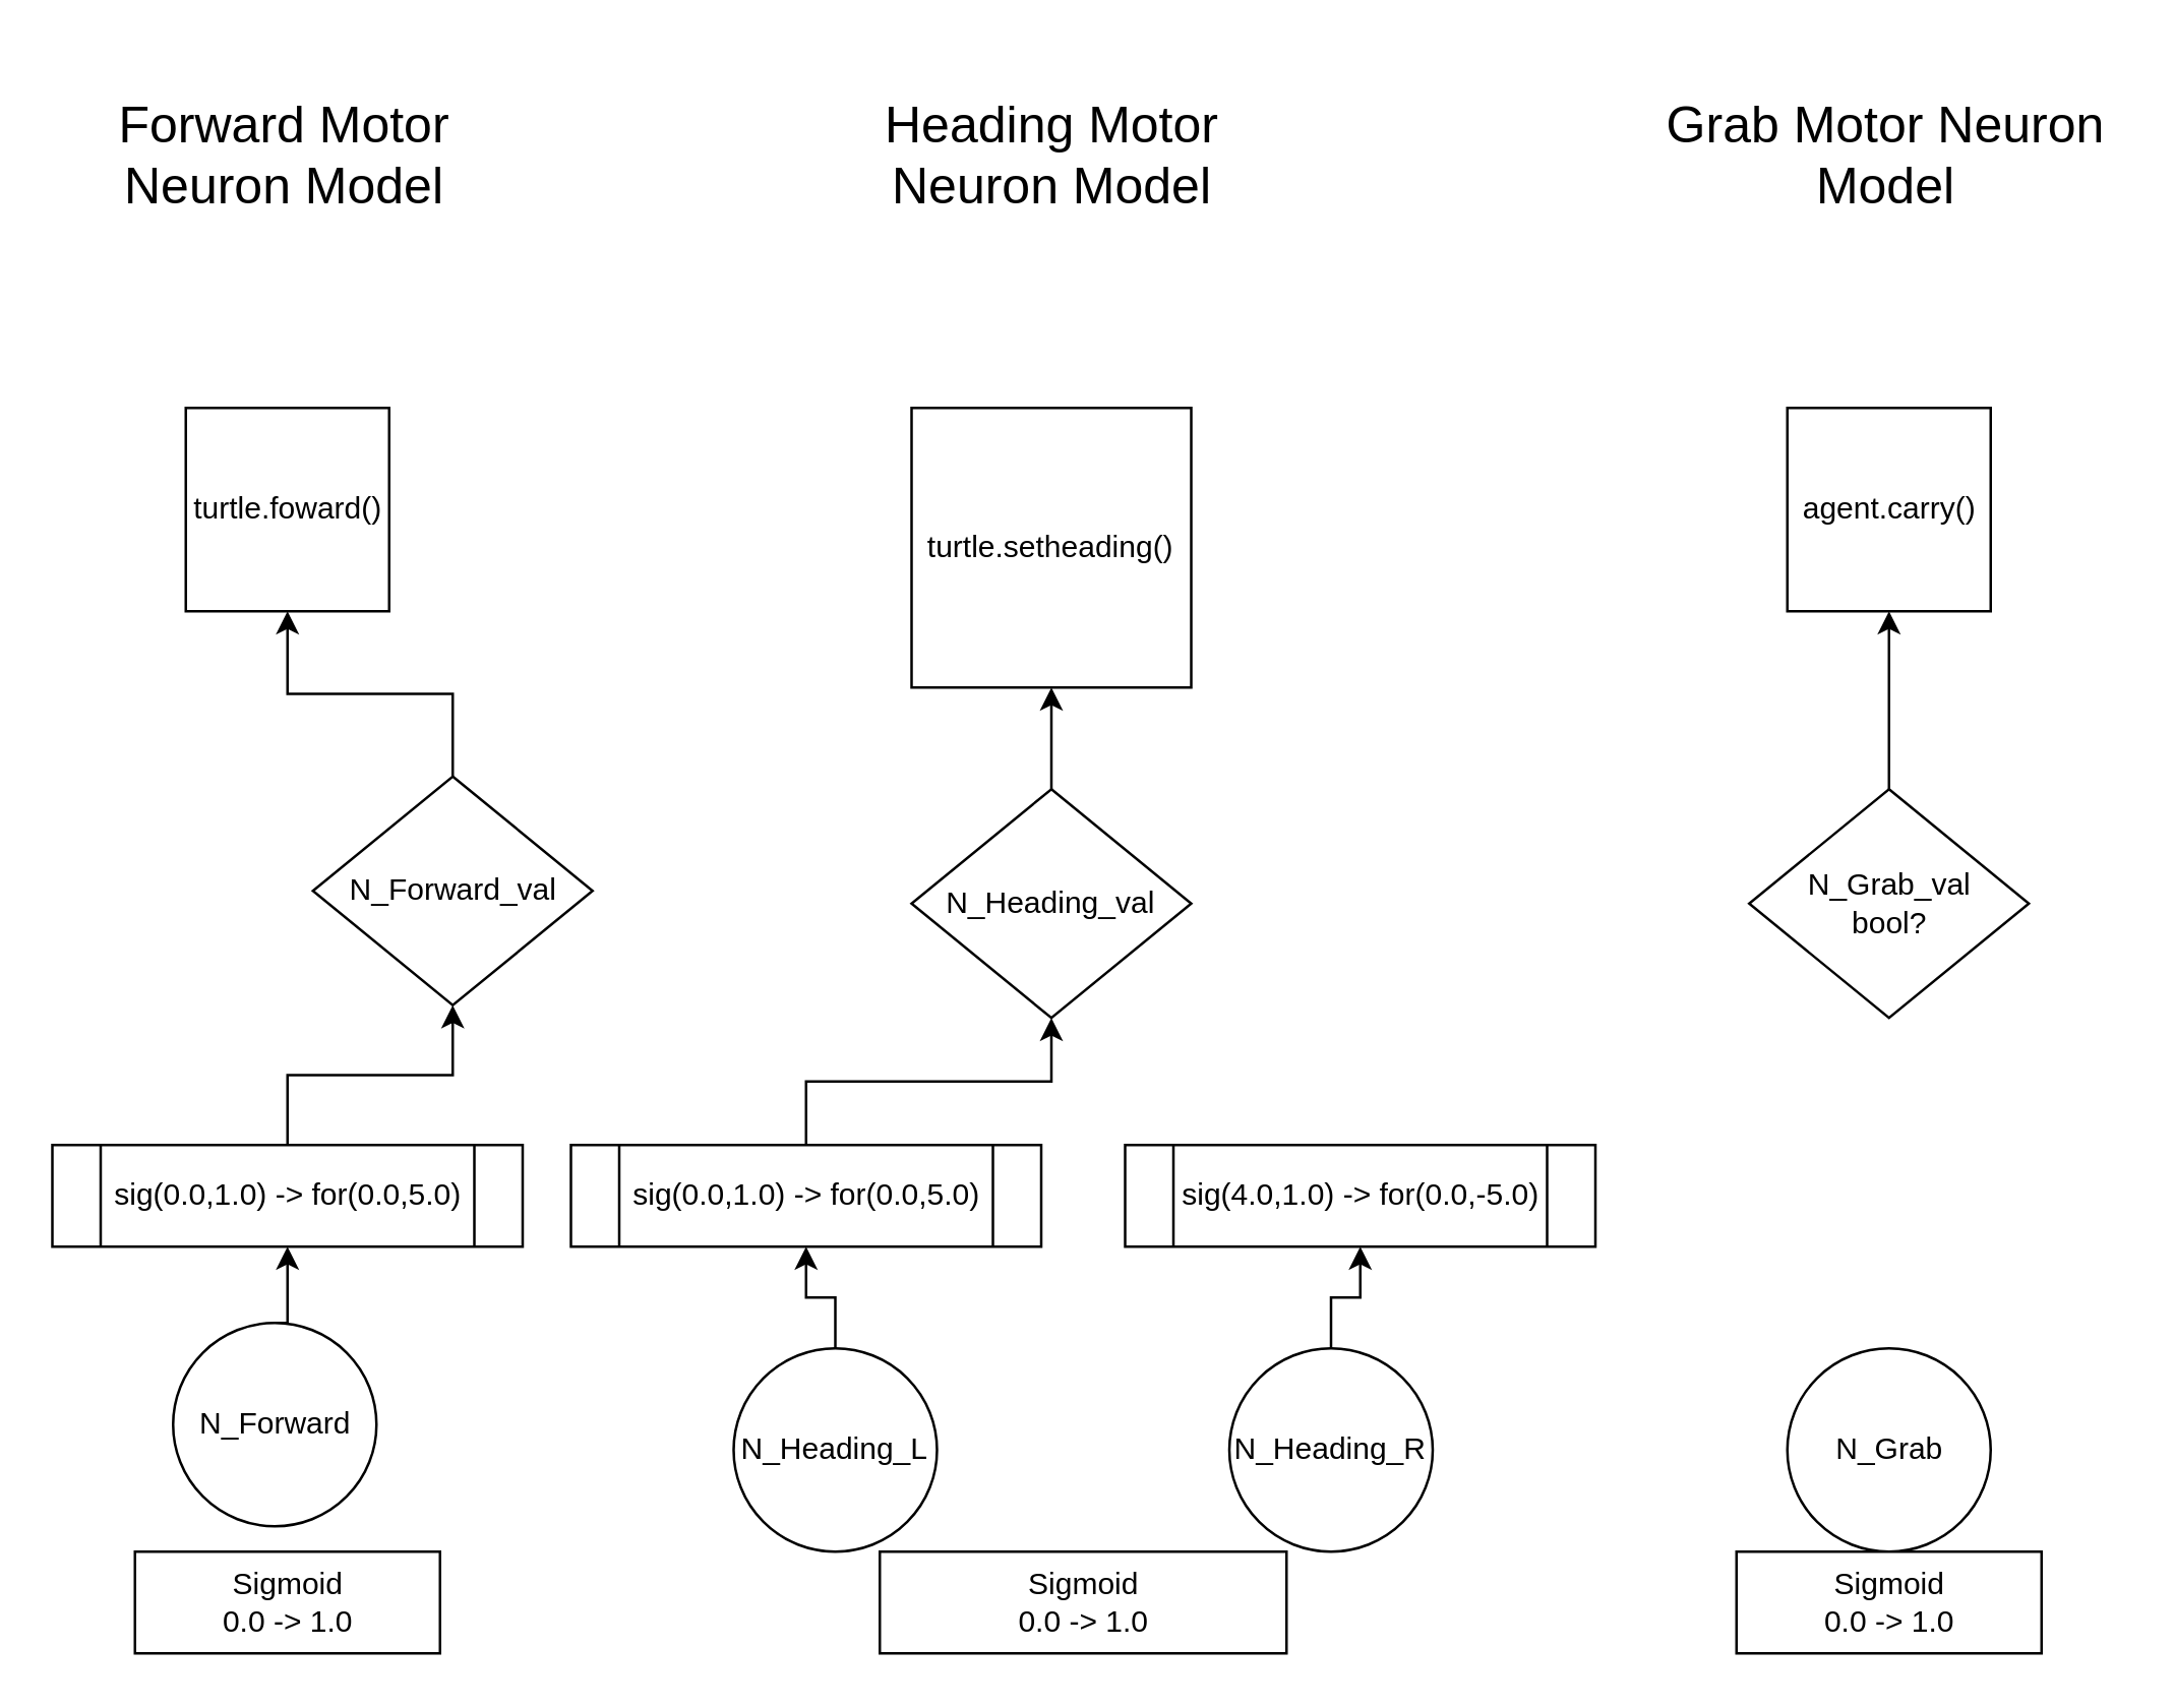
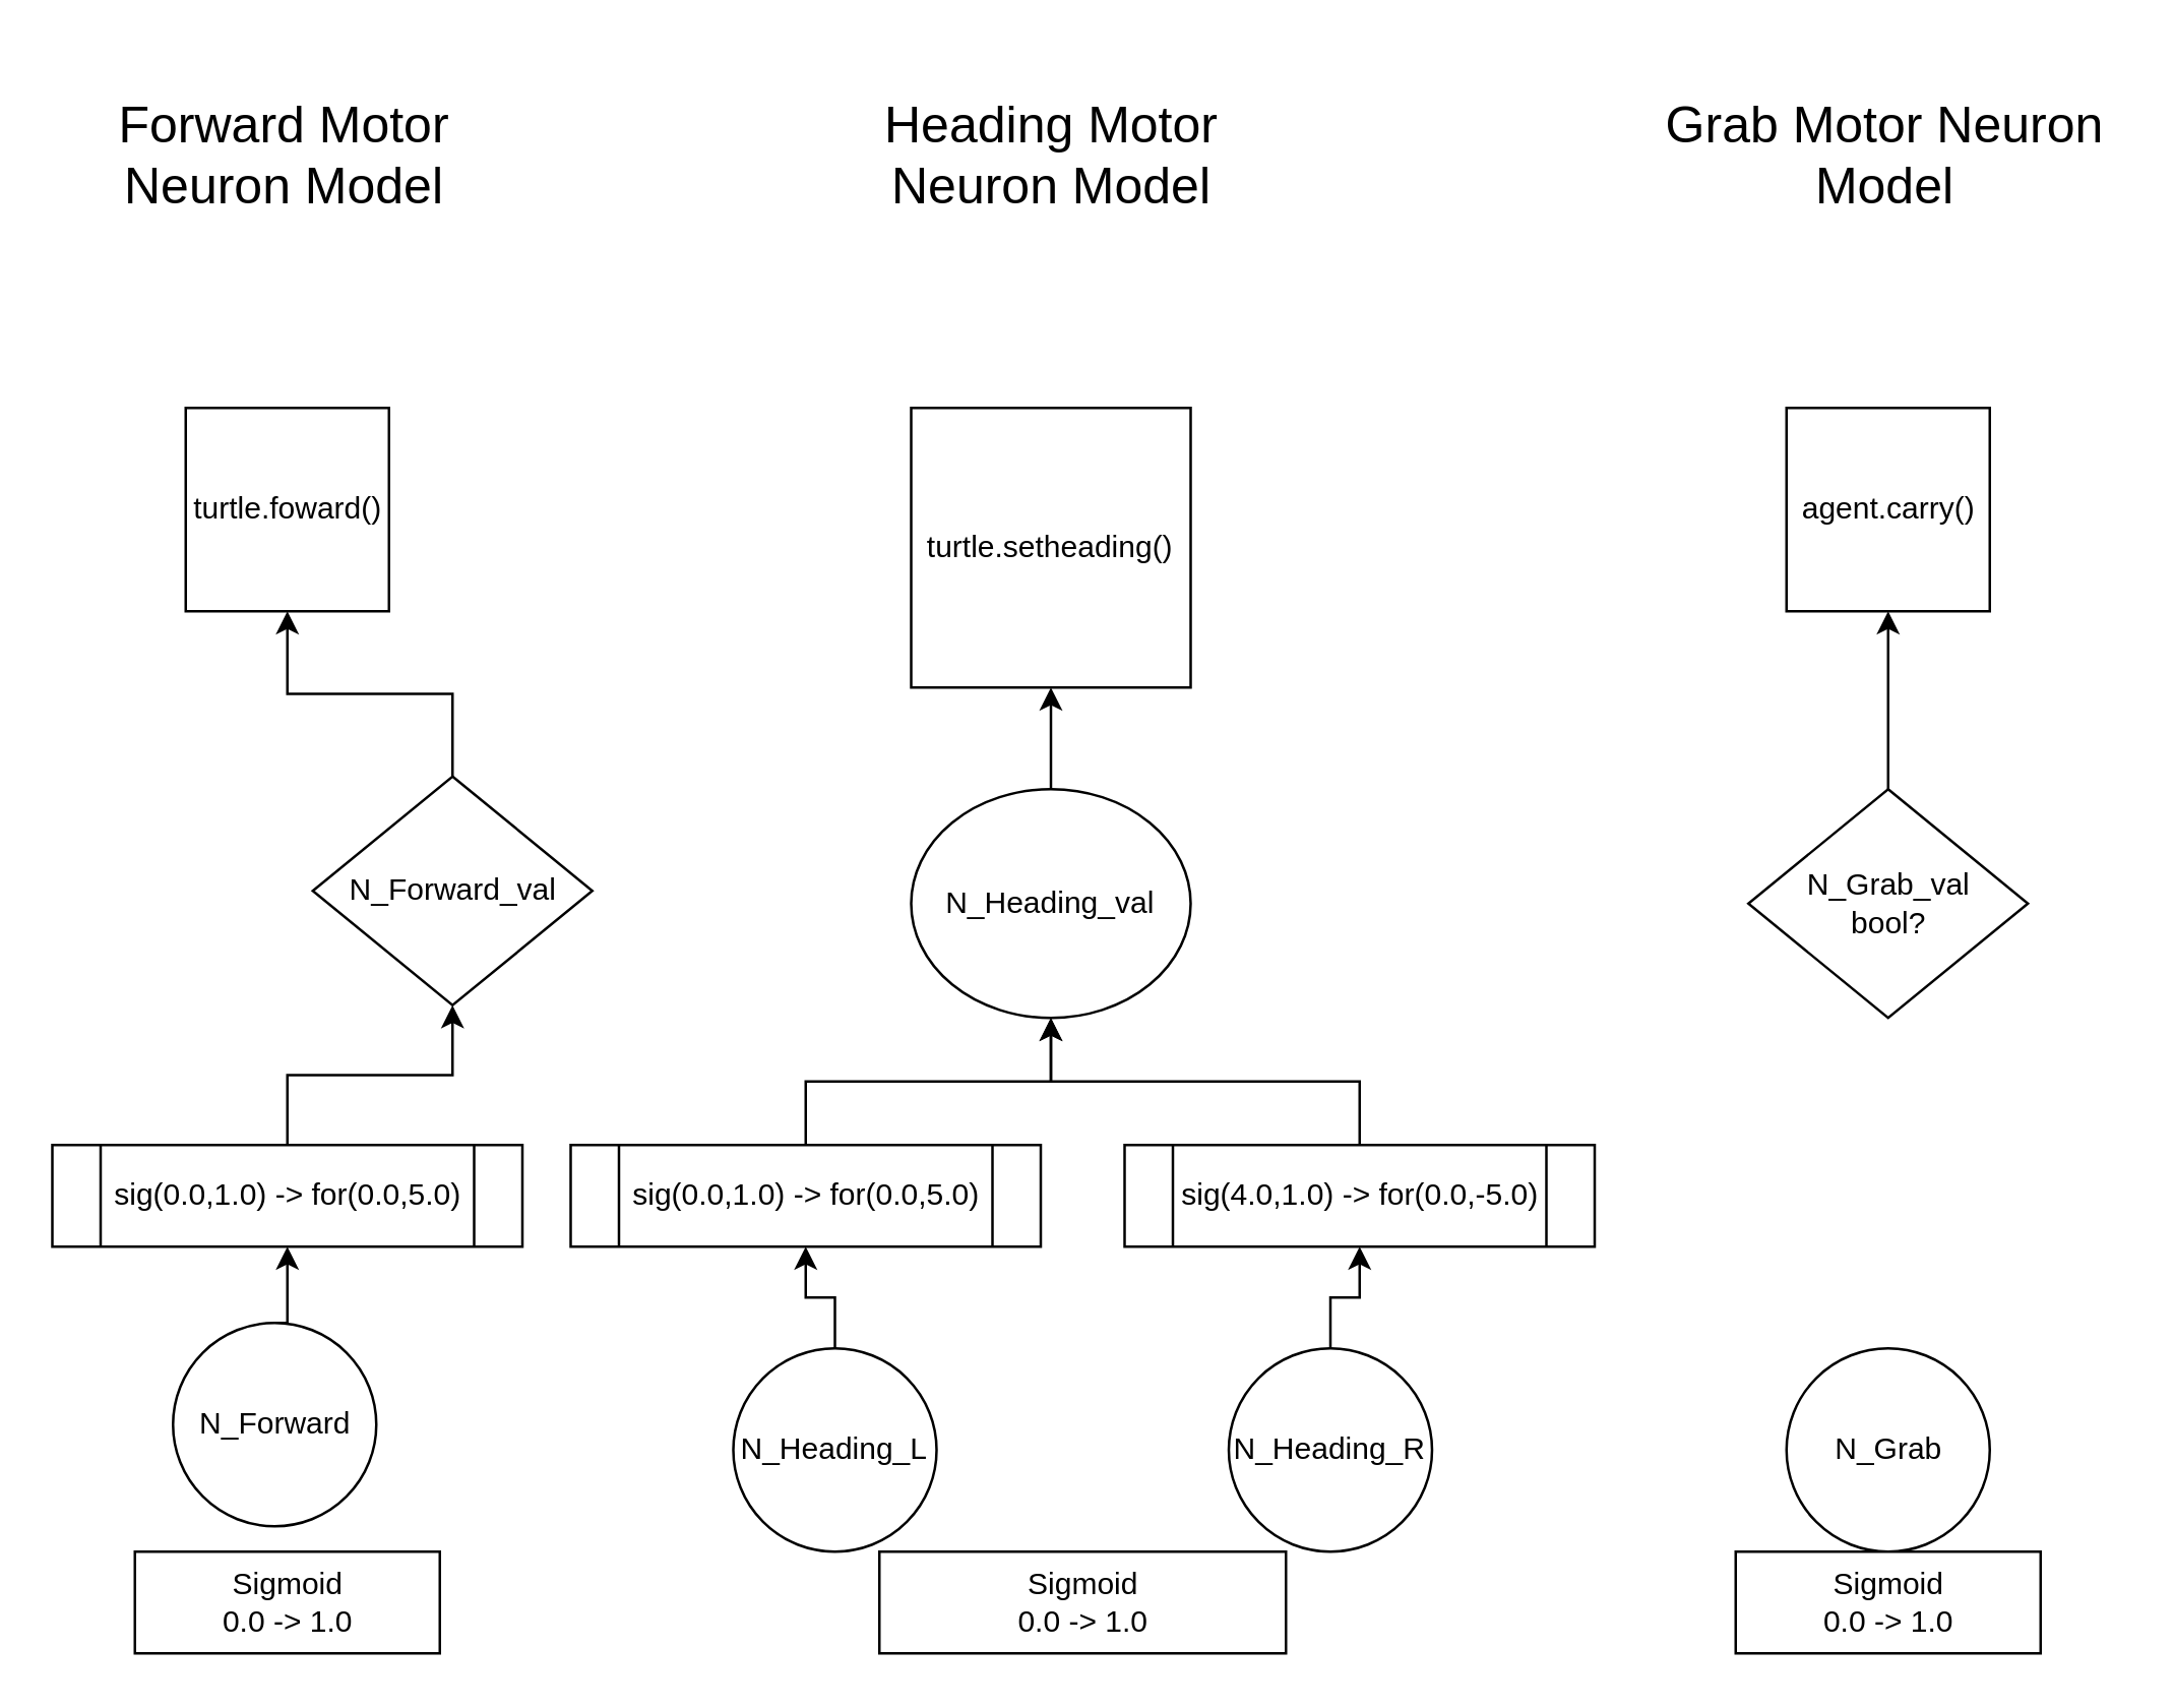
- <mxCell id="17" value="N_Heading_val" style="rhombus;whiteSpace=wrap;html=1;" parent="1" vertex="1"><mxGeometry x="358" y="310" width="110" height="90" as="geometry" /></mxCell>
+ <mxCell id="17" value="N_Heading_val" style="ellipse;whiteSpace=wrap;html=1;" parent="1" vertex="1"><mxGeometry x="358" y="310" width="110" height="90" as="geometry" /></mxCell>
+ <mxCell id="14" style="edgeStyle=orthogonalEdgeStyle;rounded=0;orthogonalLoop=1;jettySize=auto;html=1;exitX=0.5;exitY=0;exitDx=0;exitDy=0;entryX=0.5;entryY=1;entryDx=0;entryDy=0;" parent="1" source="15" target="17" edge="1"><mxGeometry relative="1" as="geometry" /></mxCell>
